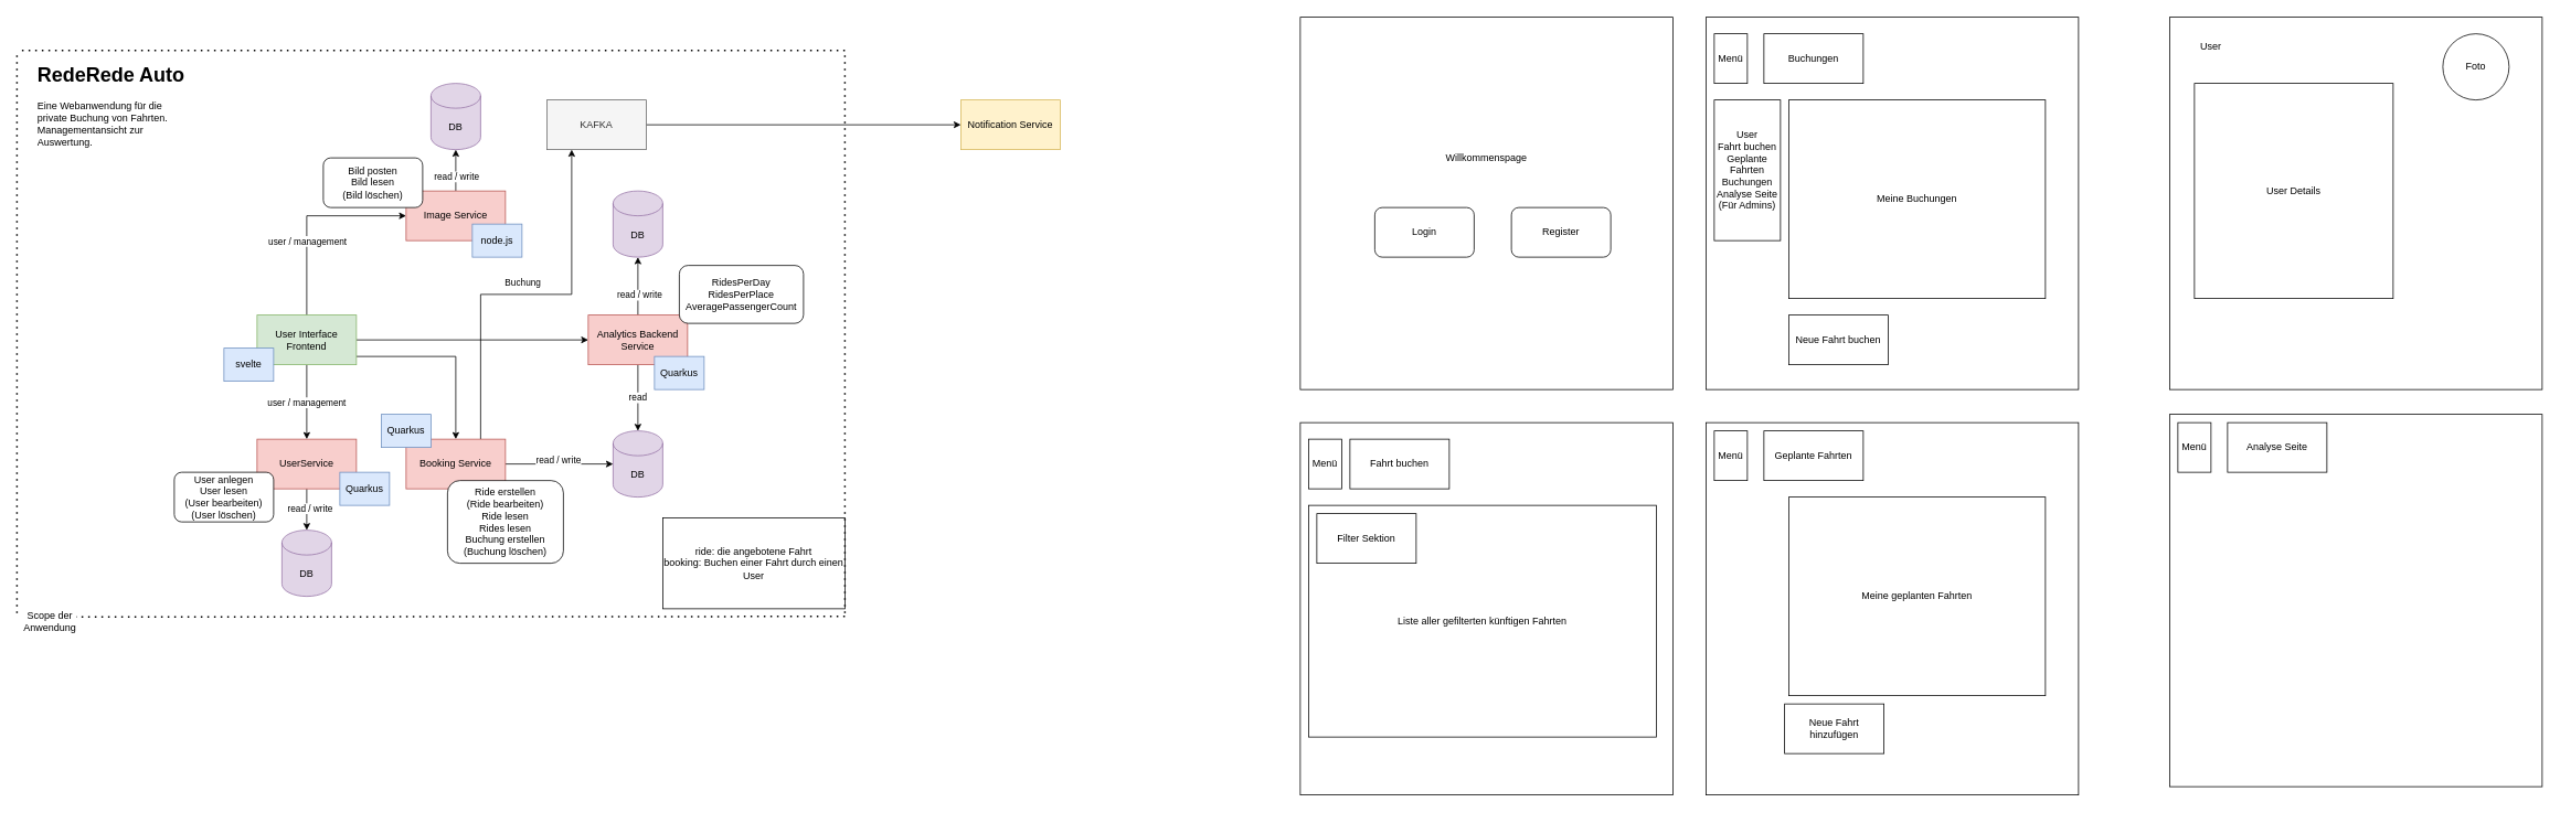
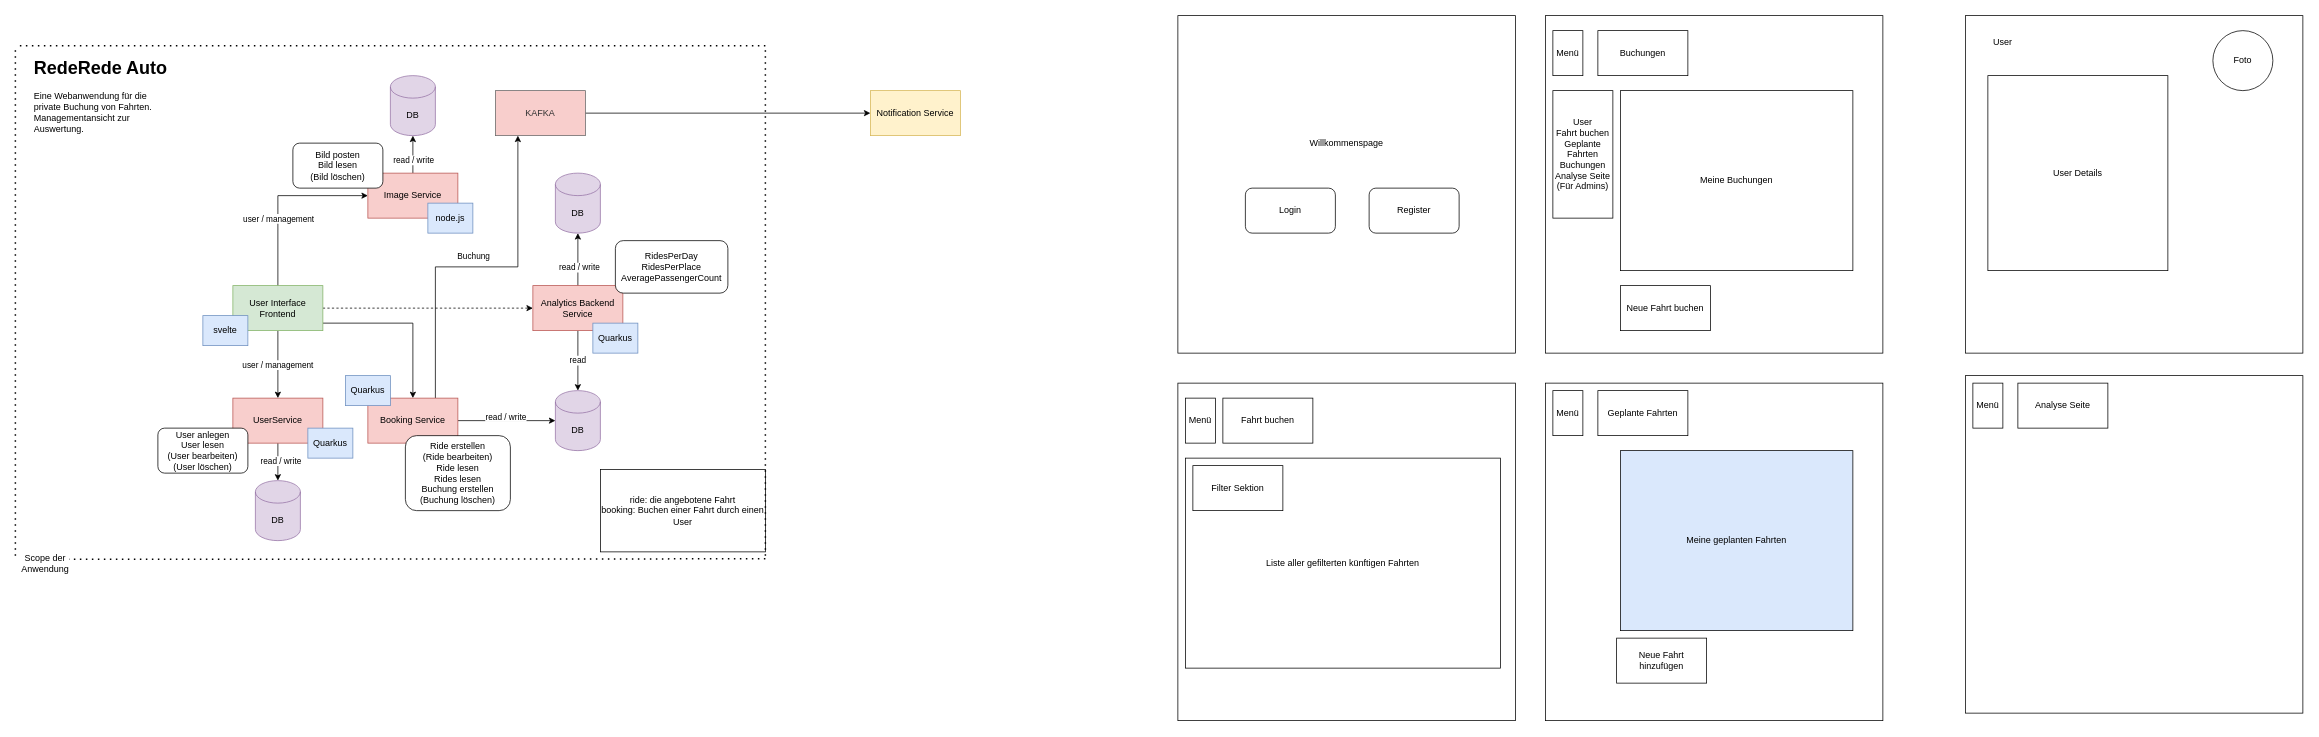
- <mxCell id="35" value="KAFKA" style="rounded=0;whiteSpace=wrap;html=1;fillColor=#f5f5f5;fontColor=#333333;strokeColor=#666666;" parent="1" vertex="1"><mxGeometry x="660" y="120" width="120" height="60" as="geometry" /></mxCell>
+ <mxCell id="35" value="KAFKA" style="rounded=0;whiteSpace=wrap;html=1;fillColor=#f8cecc;fontColor=#333333;strokeColor=#666666;" parent="1" vertex="1"><mxGeometry x="660" y="120" width="120" height="60" as="geometry" /></mxCell>
- <mxCell id="8" style="edgeStyle=orthogonalEdgeStyle;rounded=0;orthogonalLoop=1;jettySize=auto;html=1;" parent="1" source="11" target="15" edge="1"><mxGeometry relative="1" as="geometry" /></mxCell>
+ <mxCell id="8" style="edgeStyle=orthogonalEdgeStyle;rounded=0;orthogonalLoop=1;jettySize=auto;html=1;dashed=1;" parent="1" source="11" target="15" edge="1"><mxGeometry relative="1" as="geometry" /></mxCell>
- <mxCell id="59" value="Meine geplanten Fahrten" style="rounded=0;whiteSpace=wrap;html=1;" parent="1" vertex="1"><mxGeometry x="2160" y="600" width="310" height="240" as="geometry" /></mxCell>
+ <mxCell id="59" value="Meine geplanten Fahrten" style="rounded=0;whiteSpace=wrap;html=1;fillColor=#dae8fc;" parent="1" vertex="1"><mxGeometry x="2160" y="600" width="310" height="240" as="geometry" /></mxCell>
